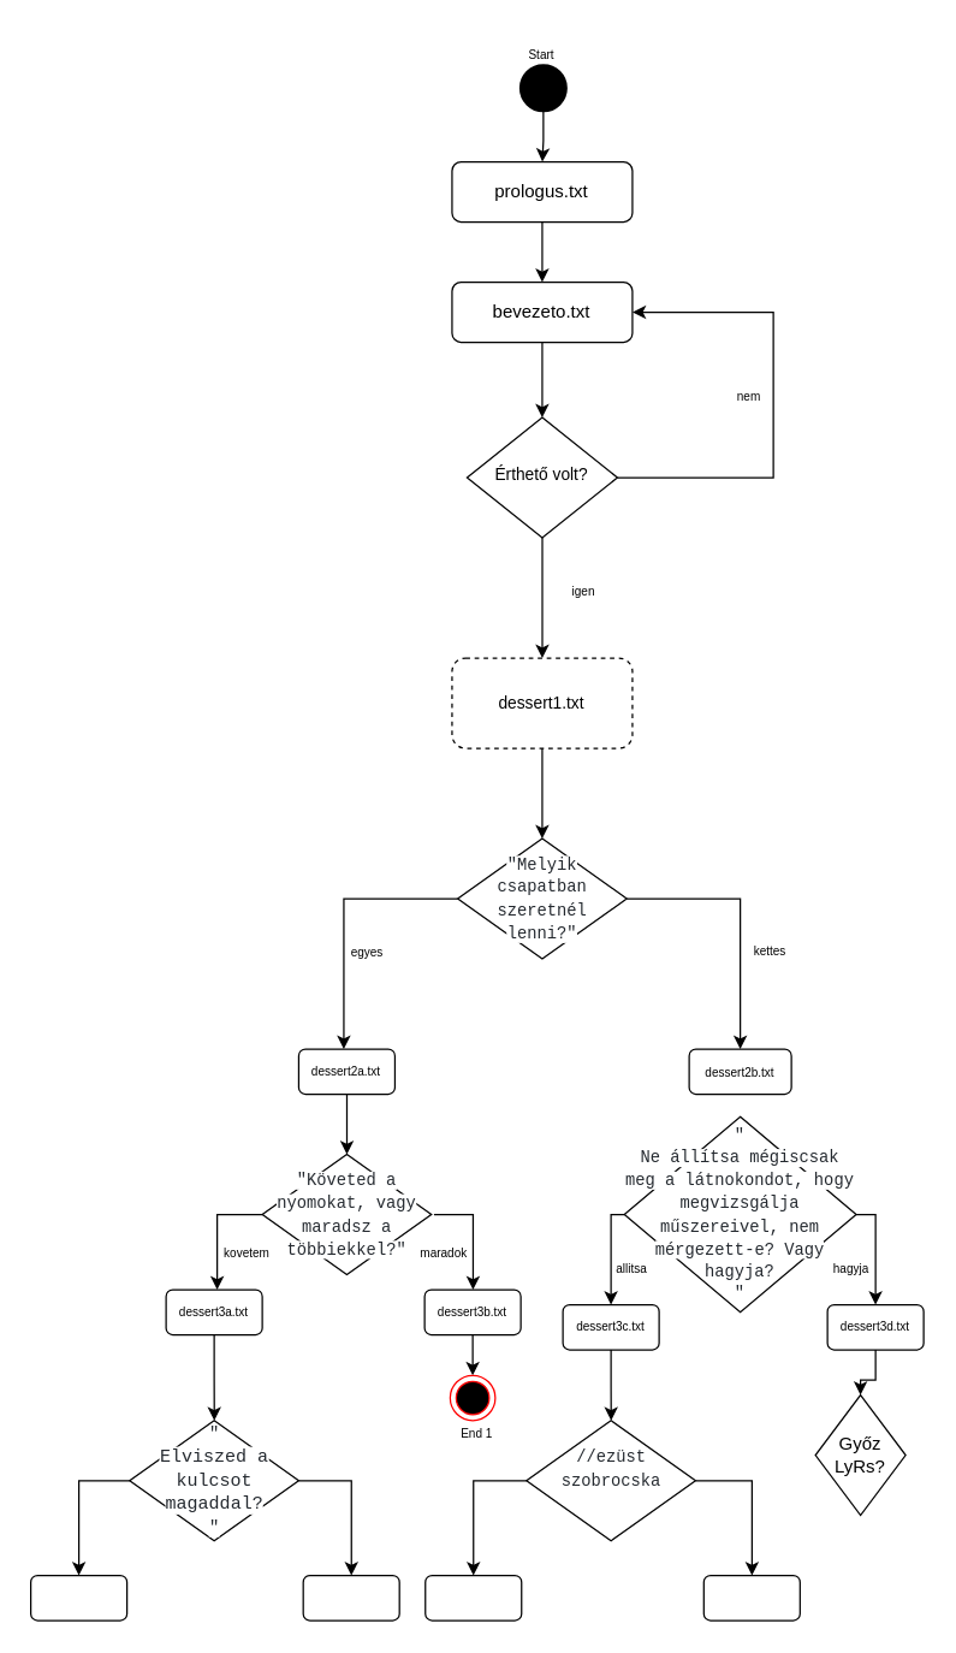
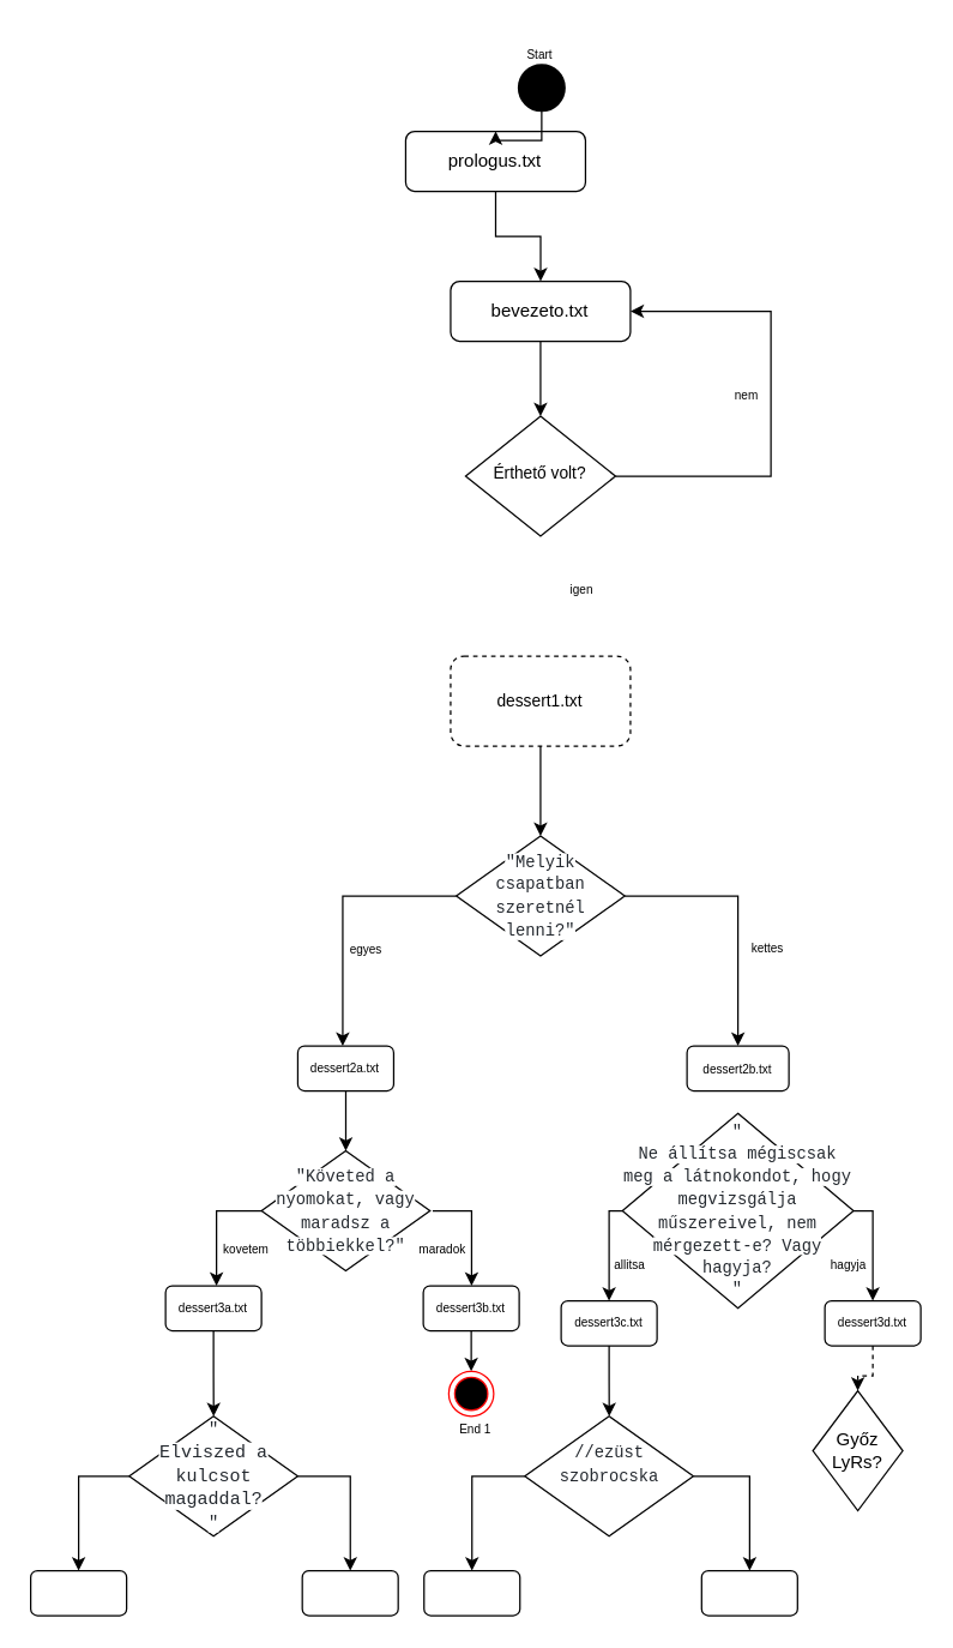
- <mxCell id="3" value="prologus.txt" style="rounded=1;whiteSpace=wrap;html=1;fontSize=12;glass=0;strokeWidth=1;shadow=0;" parent="1" vertex="1"><mxGeometry x="300.25" y="107" width="120" height="40" as="geometry" /></mxCell>
+ <mxCell id="3" value="prologus.txt" style="rounded=1;whiteSpace=wrap;html=1;fontSize=12;glass=0;strokeWidth=1;shadow=0;" parent="1" vertex="1"><mxGeometry x="270.25" y="87" width="120" height="40" as="geometry" /></mxCell>
- <mxCell id="4" value="" style="edgeStyle=orthogonalEdgeStyle;rounded=0;orthogonalLoop=1;jettySize=auto;html=1;fontSize=11;" parent="1" source="5" target="8" edge="1"><mxGeometry relative="1" as="geometry"><Array as="points"><mxPoint x="360" y="377" /><mxPoint x="360" y="377" /></Array></mxGeometry></mxCell>
- <mxCell id="33" value="" style="edgeStyle=orthogonalEdgeStyle;rounded=0;orthogonalLoop=1;jettySize=auto;html=1;" edge="1" parent="1" source="34" target="54"><mxGeometry relative="1" as="geometry" /></mxCell>
+ <mxCell id="33" value="" style="edgeStyle=orthogonalEdgeStyle;rounded=0;orthogonalLoop=1;jettySize=auto;html=1;dashed=1;" edge="1" parent="1" source="34" target="54"><mxGeometry relative="1" as="geometry" /></mxCell>
